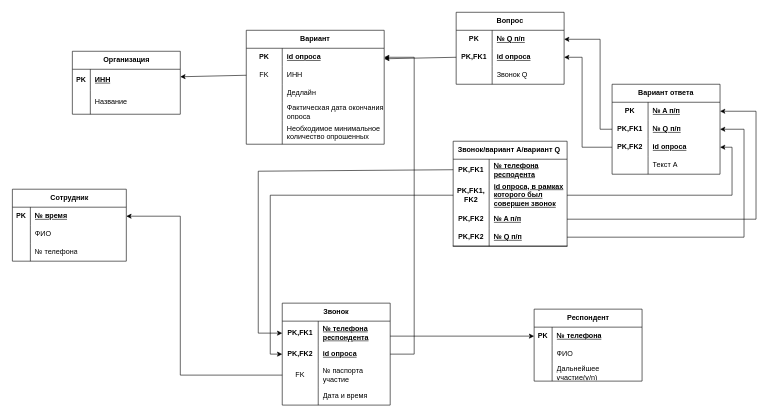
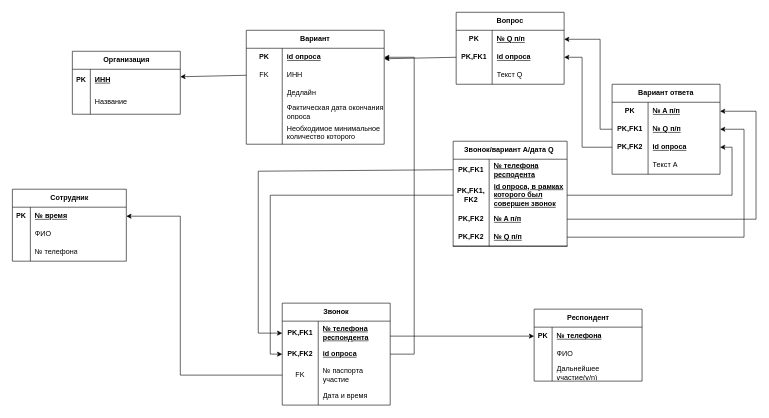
- <mxCell id="34" value="Звонок Q" style="shape=partialRectangle;connectable=0;fillColor=none;top=0;left=0;bottom=0;right=0;align=left;spacingLeft=6;overflow=hidden;html=1;whiteSpace=wrap;" vertex="1" parent="32"><mxGeometry x="60" width="120" height="30" as="geometry"><mxRectangle width="120" height="30" as="alternateBounds" /></mxGeometry></mxCell>
+ <mxCell id="34" value="Текст Q" style="shape=partialRectangle;connectable=0;fillColor=none;top=0;left=0;bottom=0;right=0;align=left;spacingLeft=6;overflow=hidden;html=1;whiteSpace=wrap;" vertex="1" parent="32"><mxGeometry x="60" width="120" height="30" as="geometry"><mxRectangle width="120" height="30" as="alternateBounds" /></mxGeometry></mxCell>
- <mxCell id="24" value="Необходимое минимальное &#10;количество опрошенных" style="shape=partialRectangle;connectable=0;fillColor=none;top=0;left=0;bottom=0;right=0;align=left;spacingLeft=6;overflow=hidden;" vertex="1" parent="22"><mxGeometry x="60" width="170" height="40" as="geometry"><mxRectangle width="170" height="40" as="alternateBounds" /></mxGeometry></mxCell>
+ <mxCell id="24" value="Необходимое минимальное &#10;количество которого" style="shape=partialRectangle;connectable=0;fillColor=none;top=0;left=0;bottom=0;right=0;align=left;spacingLeft=6;overflow=hidden;" vertex="1" parent="22"><mxGeometry x="60" width="170" height="40" as="geometry"><mxRectangle width="170" height="40" as="alternateBounds" /></mxGeometry></mxCell>
- <mxCell id="81" value="Звонок/вариант А/вариант Q&amp;nbsp;" style="shape=table;startSize=30;container=1;collapsible=1;childLayout=tableLayout;fixedRows=1;rowLines=0;fontStyle=1;align=center;resizeLast=1;html=1;whiteSpace=wrap;" vertex="1" parent="1"><mxGeometry x="755" y="235" width="190" height="175" as="geometry" /></mxCell>
+ <mxCell id="81" value="Звонок/вариант А/дата Q&amp;nbsp;" style="shape=table;startSize=30;container=1;collapsible=1;childLayout=tableLayout;fixedRows=1;rowLines=0;fontStyle=1;align=center;resizeLast=1;html=1;whiteSpace=wrap;" vertex="1" parent="1"><mxGeometry x="755" y="235" width="190" height="175" as="geometry" /></mxCell>
